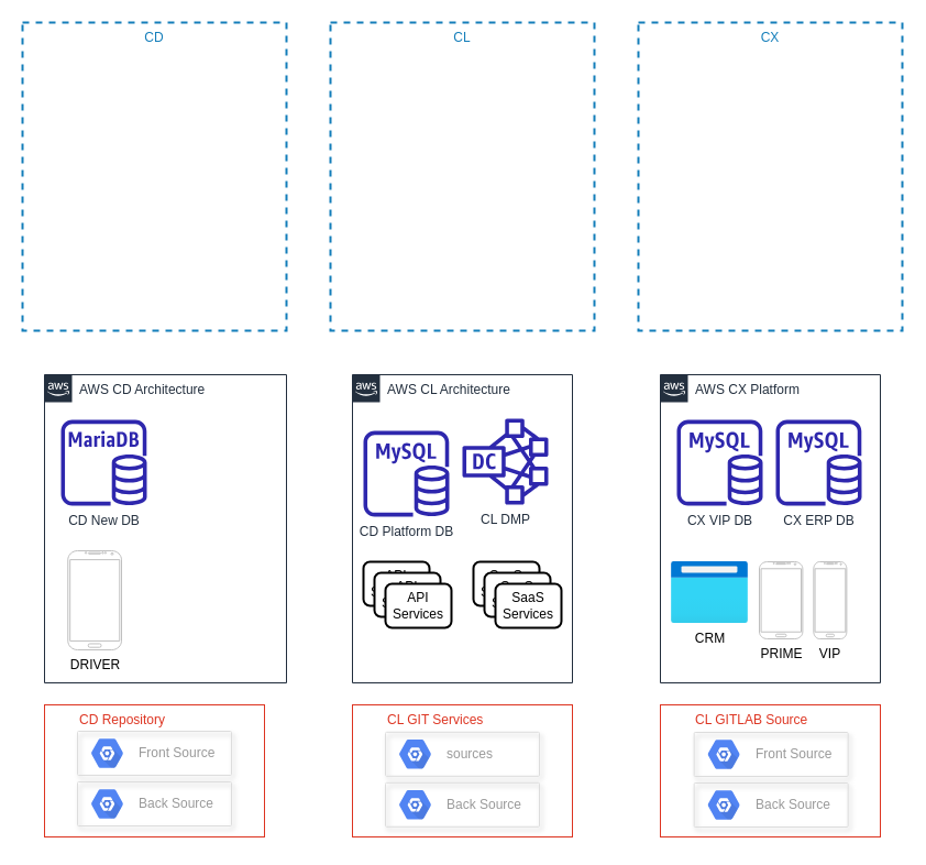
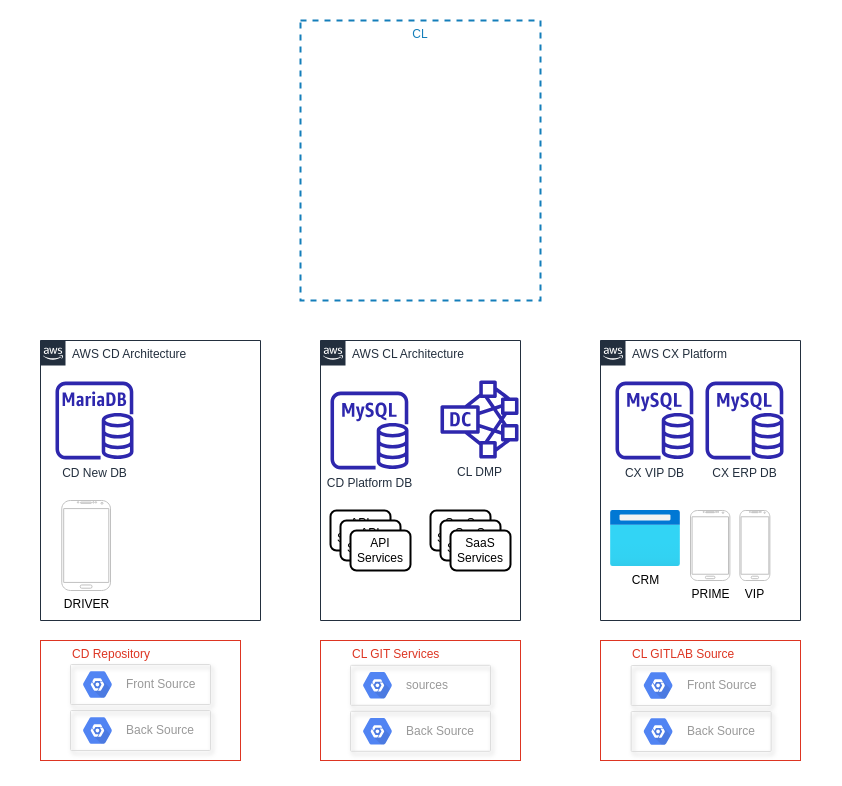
- <mxCell id="2" value="CD" style="fillColor=none;strokeColor=#147EBA;dashed=1;verticalAlign=top;fontStyle=0;fontColor=#147EBA;rounded=0;strokeWidth=2;" vertex="1" parent="1"><mxGeometry x="20" y="20" width="240" height="280" as="geometry" /></mxCell>
- <mxCell id="3" value="CX" style="fillColor=none;strokeColor=#147EBA;dashed=1;verticalAlign=top;fontStyle=0;fontColor=#147EBA;rounded=0;strokeWidth=2;" vertex="1" parent="1"><mxGeometry x="580" y="20" width="240" height="280" as="geometry" /></mxCell>
- <mxCell id="6" value="CL DMP" style="sketch=0;outlineConnect=0;fontColor=#232F3E;gradientColor=none;fillColor=#2E27AD;strokeColor=none;dashed=0;verticalLabelPosition=bottom;verticalAlign=top;align=center;html=1;fontSize=12;fontStyle=0;aspect=fixed;pointerEvents=1;shape=mxgraph.aws4.dense_compute_node;rounded=0;" vertex="1" parent="4"><mxGeometry x="100" y="40" width="78" height="78" as="geometry" /></mxCell>
+ <mxCell id="6" value="CL DMP" style="sketch=0;outlineConnect=0;fontColor=#232F3E;gradientColor=none;fillColor=#2E27AD;strokeColor=none;dashed=0;verticalLabelPosition=bottom;verticalAlign=top;align=center;html=1;fontSize=12;fontStyle=0;aspect=fixed;pointerEvents=1;shape=mxgraph.aws4.dense_compute_node;rounded=0;" vertex="1" parent="4"><mxGeometry x="120" y="40" width="78" height="78" as="geometry" /></mxCell>
